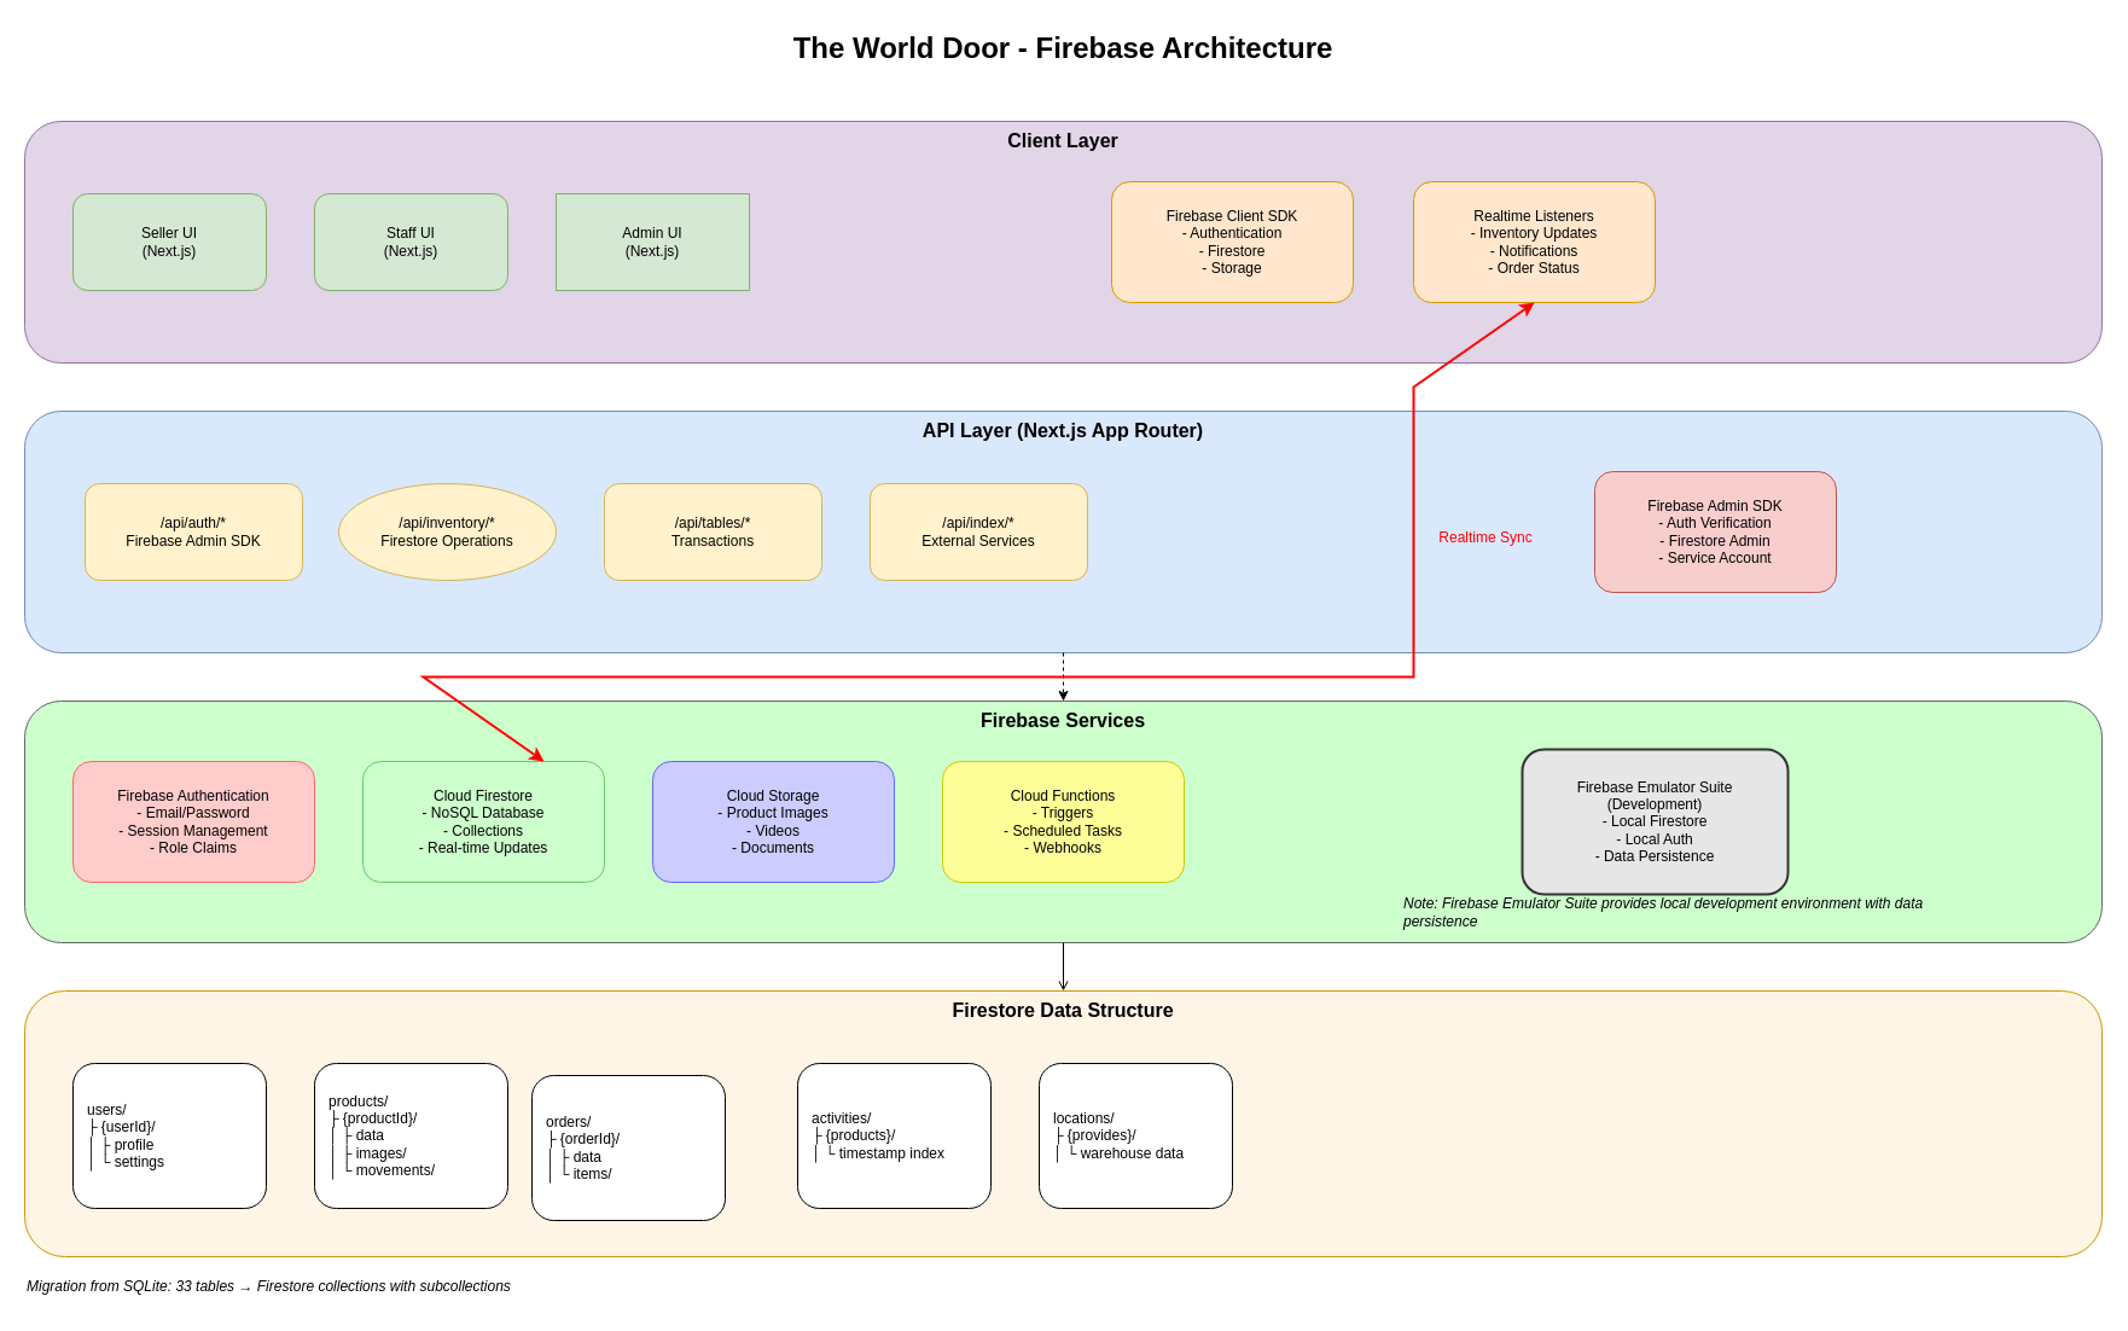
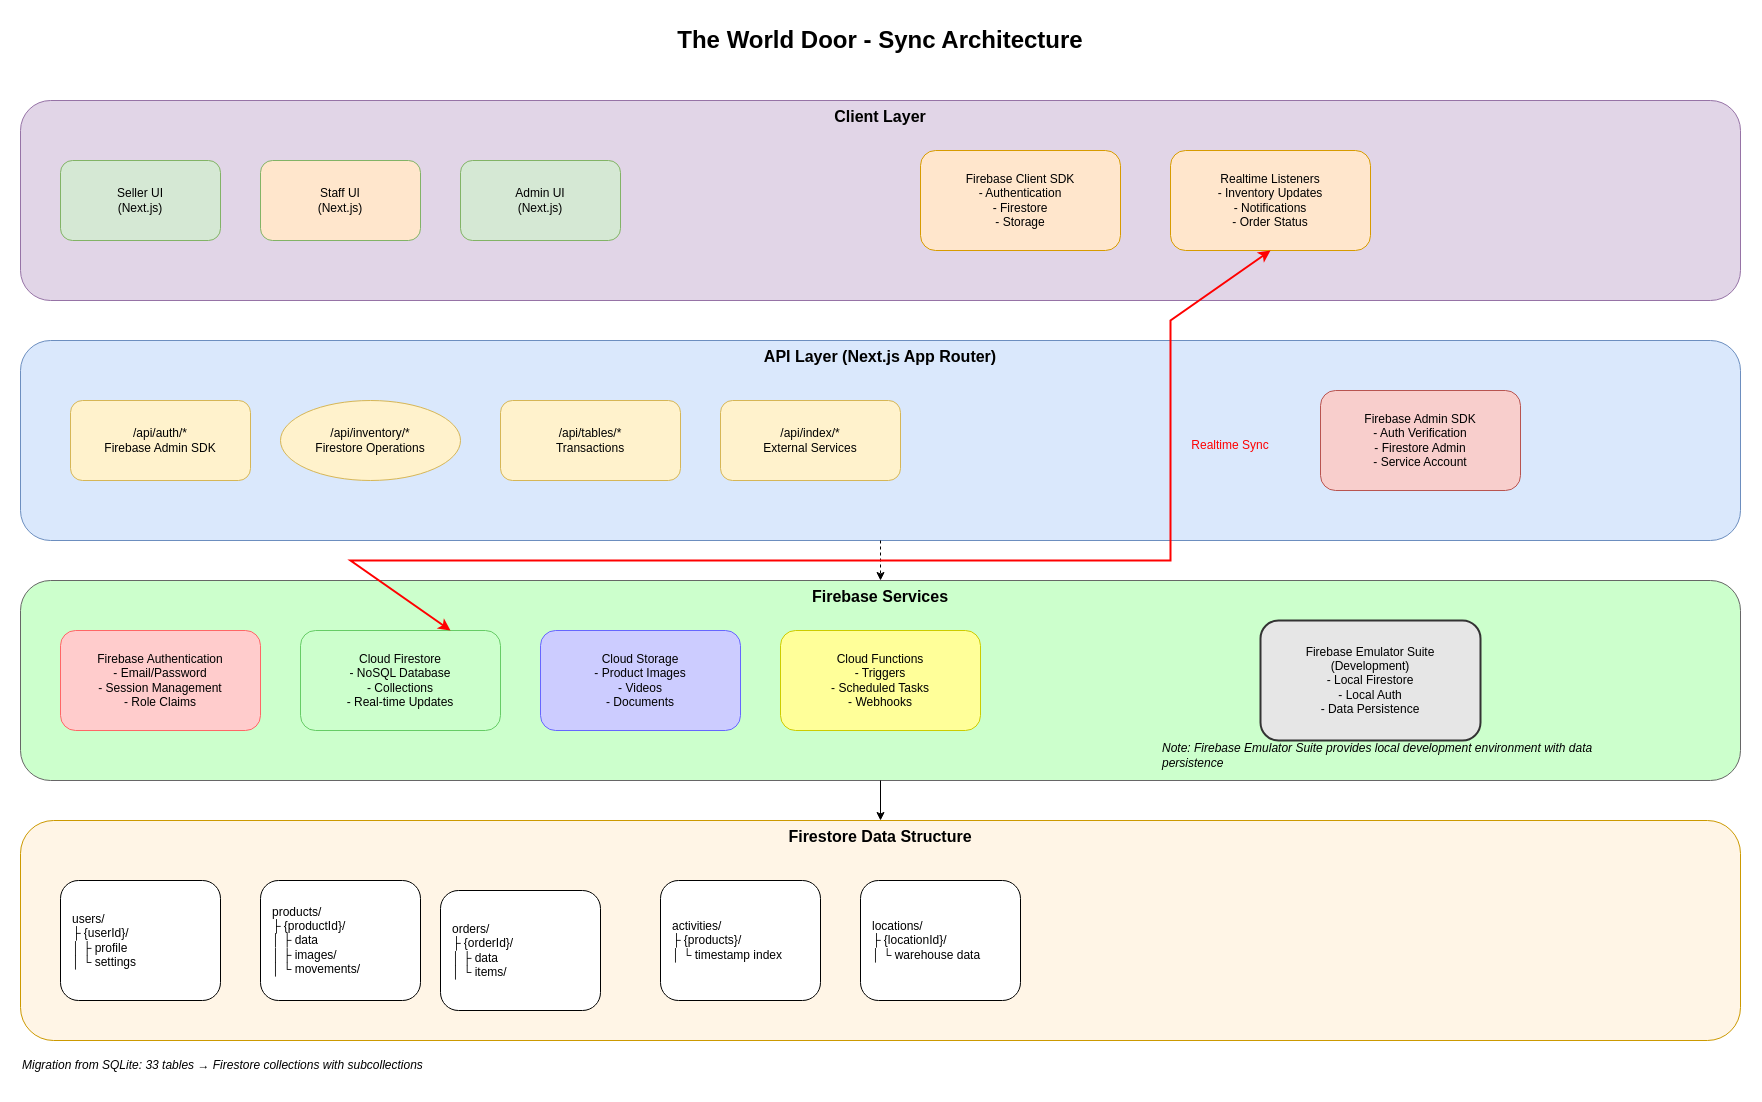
- <mxCell id="2" value="The World Door - Firebase Architecture" style="text;html=1;strokeColor=none;fillColor=none;align=center;verticalAlign=middle;whiteSpace=wrap;rounded=0;fontSize=24;fontStyle=1" vertex="1" parent="1"><mxGeometry x="630" y="20" width="500" height="40" as="geometry" /></mxCell>
+ <mxCell id="2" value="The World Door - Sync Architecture" style="text;html=1;strokeColor=none;fillColor=none;align=center;verticalAlign=middle;whiteSpace=wrap;rounded=0;fontSize=24;fontStyle=1" vertex="1" parent="1"><mxGeometry x="630" y="20" width="500" height="40" as="geometry" /></mxCell>
- <mxCell id="6" value="Staff UI&lt;br&gt;(Next.js)" style="rounded=1;whiteSpace=wrap;html=1;fillColor=#d5e8d4;strokeColor=#82b366;" vertex="1" parent="3"><mxGeometry x="240" y="60" width="160" height="80" as="geometry" /></mxCell>
+ <mxCell id="6" value="Staff UI&lt;br&gt;(Next.js)" style="rounded=1;whiteSpace=wrap;html=1;fillColor=#ffe6cc;strokeColor=#82b366;" vertex="1" parent="3"><mxGeometry x="240" y="60" width="160" height="80" as="geometry" /></mxCell>
- <mxCell id="7" value="Admin UI&lt;br&gt;(Next.js)" style="whiteSpace=wrap;html=1;fillColor=#d5e8d4;strokeColor=#82b366;rounded=0;" vertex="1" parent="3"><mxGeometry x="440" y="60" width="160" height="80" as="geometry" /></mxCell>
+ <mxCell id="7" value="Admin UI&lt;br&gt;(Next.js)" style="rounded=1;whiteSpace=wrap;html=1;fillColor=#d5e8d4;strokeColor=#82b366;" vertex="1" parent="3"><mxGeometry x="440" y="60" width="160" height="80" as="geometry" /></mxCell>
- <mxCell id="32" value="" style="endArrow=open;html=1;rounded=0;exitX=0.5;exitY=1;exitDx=0;exitDy=0;entryX=0.5;entryY=0;entryDx=0;entryDy=0;" edge="1" parent="1" source="18" target="25"><mxGeometry width="50" height="50" relative="1" as="geometry"><mxPoint x="770" y="930" as="sourcePoint" /><mxPoint x="820" y="880" as="targetPoint" /></mxGeometry></mxCell>
+ <mxCell id="32" value="" style="endArrow=classic;html=1;rounded=0;exitX=0.5;exitY=1;exitDx=0;exitDy=0;entryX=0.5;entryY=0;entryDx=0;entryDy=0;" edge="1" parent="1" source="18" target="25"><mxGeometry width="50" height="50" relative="1" as="geometry"><mxPoint x="770" y="930" as="sourcePoint" /><mxPoint x="820" y="880" as="targetPoint" /></mxGeometry></mxCell>
- <mxCell id="30" value="locations/&lt;br&gt;├ {provides}/&lt;br&gt;│ └ warehouse data" style="rounded=1;whiteSpace=wrap;html=1;fillColor=#ffffff;strokeColor=#000000;align=left;spacingLeft=10;" vertex="1" parent="24"><mxGeometry x="840" y="60" width="160" height="120" as="geometry" /></mxCell>
+ <mxCell id="30" value="locations/&lt;br&gt;├ {locationId}/&lt;br&gt;│ └ warehouse data" style="rounded=1;whiteSpace=wrap;html=1;fillColor=#ffffff;strokeColor=#000000;align=left;spacingLeft=10;" vertex="1" parent="24"><mxGeometry x="840" y="60" width="160" height="120" as="geometry" /></mxCell>
